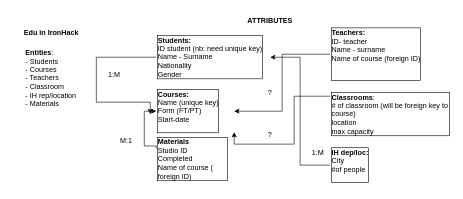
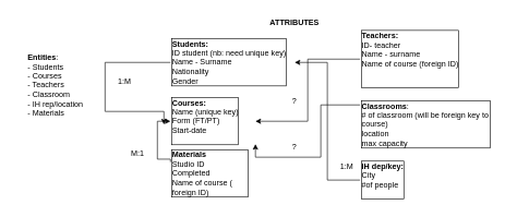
- <mxCell id="2" value="&lt;b&gt;Edu in IronHack&lt;/b&gt;" style="text;html=1;strokeColor=none;fillColor=none;align=center;verticalAlign=middle;whiteSpace=wrap;rounded=0;" vertex="1" parent="1"><mxGeometry x="20" y="40" width="130" height="30" as="geometry" /></mxCell>
- <mxCell id="14" value="&lt;div&gt;&lt;span&gt;&lt;b&gt;IH dep/loc:&lt;/b&gt;&lt;/span&gt;&lt;/div&gt;&lt;div&gt;&lt;span&gt;City&lt;/span&gt;&lt;/div&gt;&lt;div&gt;&lt;span&gt;#of people&lt;/span&gt;&lt;/div&gt;&lt;div&gt;&lt;br&gt;&lt;/div&gt;" style="text;html=1;strokeColor=none;fillColor=none;align=left;verticalAlign=middle;whiteSpace=wrap;rounded=0;labelBorderColor=default;" vertex="1" parent="1"><mxGeometry x="550" y="240" width="100" height="70" as="geometry" /></mxCell>
+ <mxCell id="14" value="&lt;div&gt;&lt;span&gt;&lt;b&gt;IH dep/key:&lt;/b&gt;&lt;/span&gt;&lt;/div&gt;&lt;div&gt;&lt;span&gt;City&lt;/span&gt;&lt;/div&gt;&lt;div&gt;&lt;span&gt;#of people&lt;/span&gt;&lt;/div&gt;&lt;div&gt;&lt;br&gt;&lt;/div&gt;" style="text;html=1;strokeColor=none;fillColor=none;align=left;verticalAlign=middle;whiteSpace=wrap;rounded=0;labelBorderColor=default;" vertex="1" parent="1"><mxGeometry x="550" y="240" width="100" height="70" as="geometry" /></mxCell>
